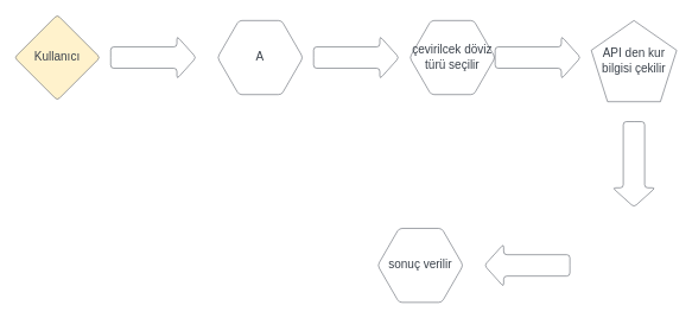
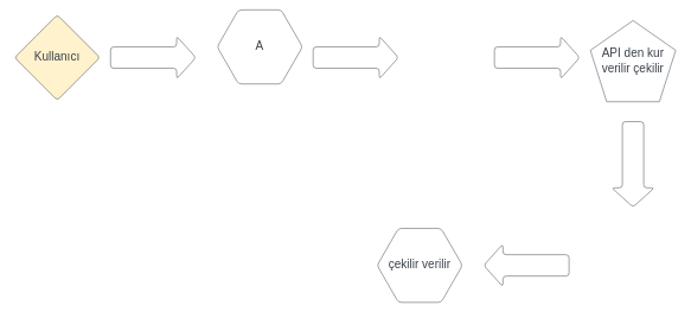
- <mxCell id="4" value="A" style="html=1;overflow=block;blockSpacing=1;whiteSpace=wrap;shape=hexagon;perimeter=hexagonPerimeter2;fontSize=16.7;fontColor=#3a414a;spacing=3.8;strokeColor=#3a414a;strokeOpacity=100;rounded=1;absoluteArcSize=1;arcSize=9;strokeWidth=0.8;lucidId=SnJUf.dOPZrf;" vertex="1" parent="1"><mxGeometry x="305" y="28" width="120" height="104" as="geometry" /></mxCell>
+ <mxCell id="4" value="A" style="html=1;overflow=block;blockSpacing=1;whiteSpace=wrap;shape=hexagon;perimeter=hexagonPerimeter2;fontSize=16.7;fontColor=#3a414a;spacing=3.8;strokeColor=#3a414a;strokeOpacity=100;rounded=1;absoluteArcSize=1;arcSize=9;strokeWidth=0.8;lucidId=SnJUf.dOPZrf;" vertex="1" parent="1"><mxGeometry x="305" y="13" width="120" height="104" as="geometry" /></mxCell>
- <mxCell id="6" value="çevirilcek döviz türü seçilir" style="html=1;overflow=block;blockSpacing=1;whiteSpace=wrap;shape=hexagon;perimeter=hexagonPerimeter2;fontSize=16.7;fontColor=#3a414a;spacing=3.8;strokeColor=#3a414a;strokeOpacity=100;rounded=1;absoluteArcSize=1;arcSize=9;strokeWidth=0.8;lucidId=uoJU5037Rmc~;" vertex="1" parent="1"><mxGeometry x="575" y="28" width="120" height="104" as="geometry" /></mxCell>
- <mxCell id="8" value="API den kur bilgisi çekilir" style="html=1;overflow=block;blockSpacing=1;whiteSpace=wrap;shape=mxgraph.basic.pentagon;fontSize=16.7;fontColor=#3a414a;spacing=3.8;strokeColor=#3a414a;strokeOpacity=100;rounded=1;absoluteArcSize=1;arcSize=9;strokeWidth=0.8;lucidId=kpJUggD_wqze;" vertex="1" parent="1"><mxGeometry x="830" y="28" width="120" height="114" as="geometry" /></mxCell>
+ <mxCell id="8" value="API den kur verilir çekilir" style="html=1;overflow=block;blockSpacing=1;whiteSpace=wrap;shape=mxgraph.basic.pentagon;fontSize=16.7;fontColor=#3a414a;spacing=3.8;strokeColor=#3a414a;strokeOpacity=100;rounded=1;absoluteArcSize=1;arcSize=9;strokeWidth=0.8;lucidId=kpJUggD_wqze;" vertex="1" parent="1"><mxGeometry x="830" y="28" width="120" height="114" as="geometry" /></mxCell>
- <mxCell id="11" value="sonuç verilir" style="html=1;overflow=block;blockSpacing=1;whiteSpace=wrap;shape=hexagon;perimeter=hexagonPerimeter2;fontSize=16.7;fontColor=#3a414a;spacing=3.8;strokeColor=#3a414a;strokeOpacity=100;rounded=1;absoluteArcSize=1;arcSize=9;strokeWidth=0.8;lucidId=GqJU544spWpu;" vertex="1" parent="1"><mxGeometry x="530" y="320" width="120" height="104" as="geometry" /></mxCell>
+ <mxCell id="11" value="çekilir verilir" style="html=1;overflow=block;blockSpacing=1;whiteSpace=wrap;shape=hexagon;perimeter=hexagonPerimeter2;fontSize=16.7;fontColor=#3a414a;spacing=3.8;strokeColor=#3a414a;strokeOpacity=100;rounded=1;absoluteArcSize=1;arcSize=9;strokeWidth=0.8;lucidId=GqJU544spWpu;" vertex="1" parent="1"><mxGeometry x="530" y="320" width="120" height="104" as="geometry" /></mxCell>
